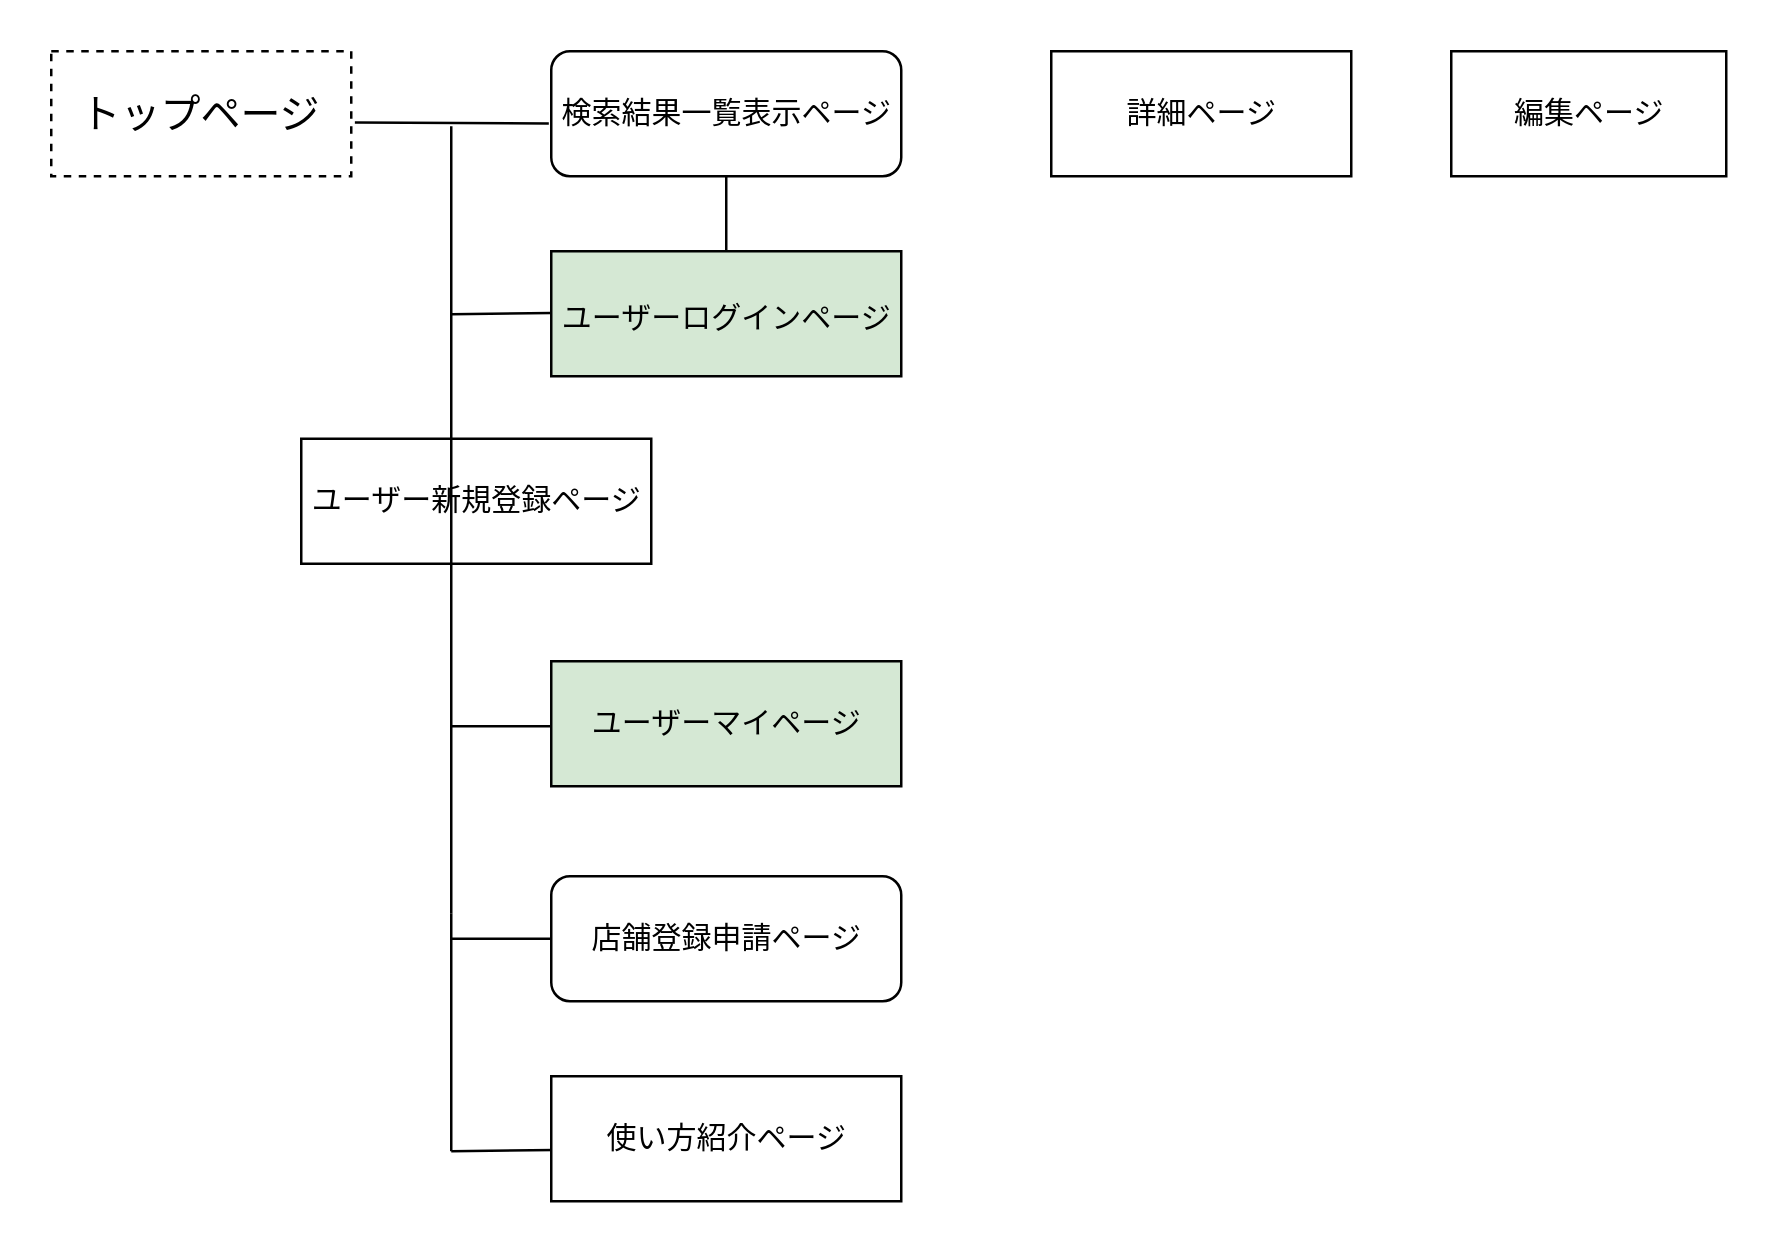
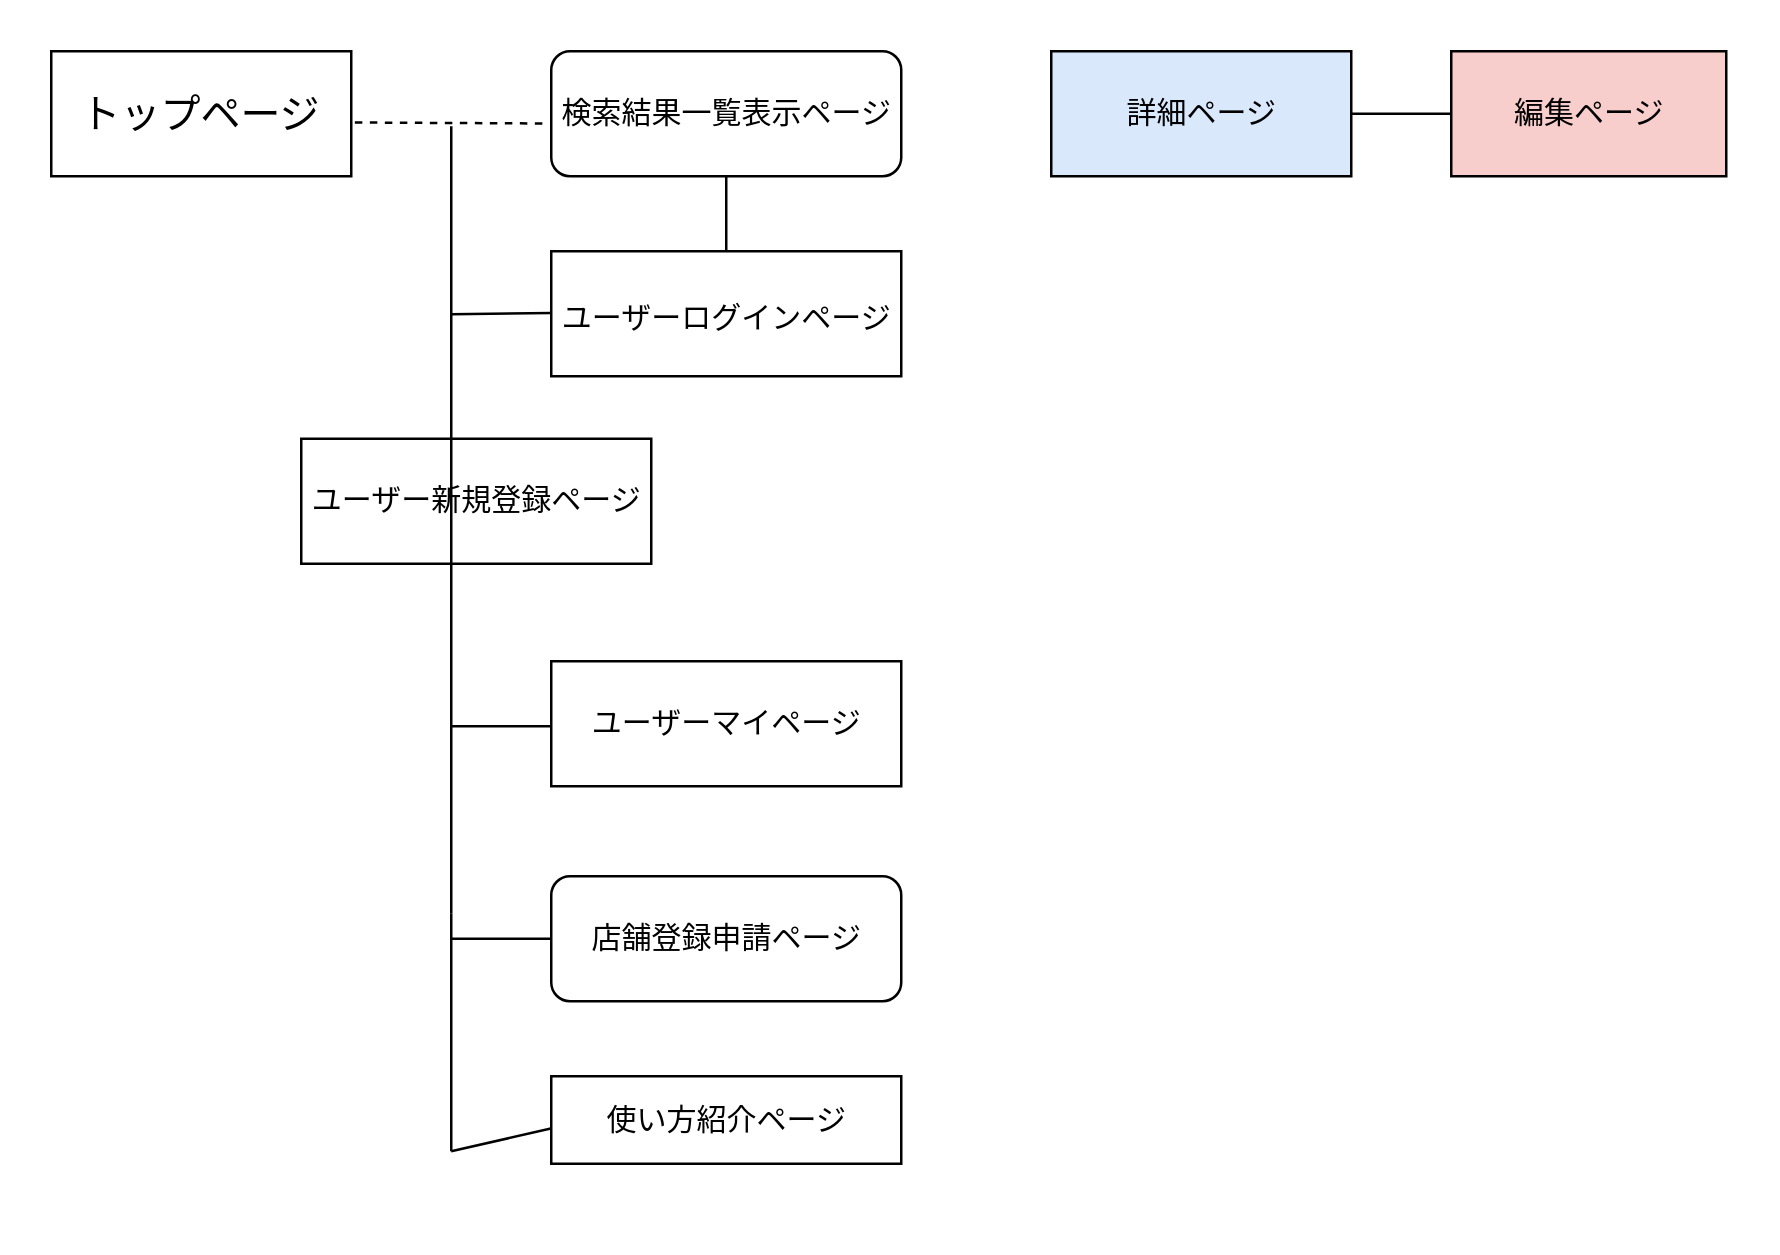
- <mxCell id="3" value="&lt;font size=&quot;3&quot;&gt;トップページ&lt;/font&gt;" style="whiteSpace=wrap;html=1;dashed=1;" vertex="1" parent="1"><mxGeometry x="20" y="20" width="120" height="50" as="geometry" /></mxCell>
+ <mxCell id="3" value="&lt;font size=&quot;3&quot;&gt;トップページ&lt;/font&gt;" style="whiteSpace=wrap;html=1;dashed=0;" vertex="1" parent="1"><mxGeometry x="20" y="20" width="120" height="50" as="geometry" /></mxCell>
- <mxCell id="19" value="詳細ページ" style="html=1;dashed=0;whitespace=wrap;fontSize=12;" vertex="1" parent="1"><mxGeometry x="420" y="20" width="120" height="50" as="geometry" /></mxCell>
+ <mxCell id="19" value="詳細ページ" style="html=1;dashed=0;whitespace=wrap;fontSize=12;fillColor=#dae8fc;" vertex="1" parent="1"><mxGeometry x="420" y="20" width="120" height="50" as="geometry" /></mxCell>
+ <mxCell id="18" value="" style="edgeStyle=none;html=1;fontSize=12;endArrow=none;endFill=0;" edge="1" parent="1" source="19" target="20"><mxGeometry relative="1" as="geometry" /></mxCell>
- <mxCell id="20" value="編集ページ" style="html=1;dashed=0;whitespace=wrap;fontSize=12;" vertex="1" parent="1"><mxGeometry x="580" y="20" width="110" height="50" as="geometry" /></mxCell>
+ <mxCell id="20" value="編集ページ" style="html=1;dashed=0;whitespace=wrap;fontSize=12;fillColor=#f8cecc;" vertex="1" parent="1"><mxGeometry x="580" y="20" width="110" height="50" as="geometry" /></mxCell>
- <mxCell id="2" value="" style="edgeStyle=none;html=1;fontSize=12;endArrow=none;endFill=0;entryX=-0.007;entryY=0.578;entryDx=0;entryDy=0;exitX=1.012;exitY=0.57;exitDx=0;exitDy=0;entryPerimeter=0;exitPerimeter=0;" edge="1" parent="1" source="3" target="13"><mxGeometry relative="1" as="geometry" /></mxCell>
+ <mxCell id="2" value="" style="edgeStyle=none;html=1;fontSize=12;endArrow=none;endFill=0;entryX=-0.007;entryY=0.578;entryDx=0;entryDy=0;exitX=1.012;exitY=0.57;exitDx=0;exitDy=0;entryPerimeter=0;exitPerimeter=0;dashed=1;" edge="1" parent="1" source="3" target="13"><mxGeometry relative="1" as="geometry" /></mxCell>
- <mxCell id="4" value="&lt;font style=&quot;font-size: 12px;&quot;&gt;ユーザーログインページ&lt;/font&gt;" style="html=1;whitespace=wrap;fontSize=18;fillColor=#d5e8d4;" vertex="1" parent="1"><mxGeometry x="220" y="100" width="140" height="50" as="geometry" /></mxCell>
+ <mxCell id="4" value="&lt;font style=&quot;font-size: 12px;&quot;&gt;ユーザーログインページ&lt;/font&gt;" style="html=1;whitespace=wrap;fontSize=18;" vertex="1" parent="1"><mxGeometry x="220" y="100" width="140" height="50" as="geometry" /></mxCell>
- <mxCell id="7" value="ユーザーマイページ" style="html=1;dashed=0;whitespace=wrap;fontSize=12;fillColor=#d5e8d4;" vertex="1" parent="1"><mxGeometry x="220" y="264" width="140" height="50" as="geometry" /></mxCell>
+ <mxCell id="7" value="ユーザーマイページ" style="html=1;dashed=0;whitespace=wrap;fontSize=12;" vertex="1" parent="1"><mxGeometry x="220" y="264" width="140" height="50" as="geometry" /></mxCell>
- <mxCell id="11" value="使い方紹介ページ" style="html=1;dashed=0;whitespace=wrap;fontSize=12;" vertex="1" parent="1"><mxGeometry x="220" y="430" width="140" height="50" as="geometry" /></mxCell>
+ <mxCell id="11" value="使い方紹介ページ" style="html=1;dashed=0;whitespace=wrap;fontSize=12;" vertex="1" parent="1"><mxGeometry x="220" y="430" width="140" height="35" as="geometry" /></mxCell>
